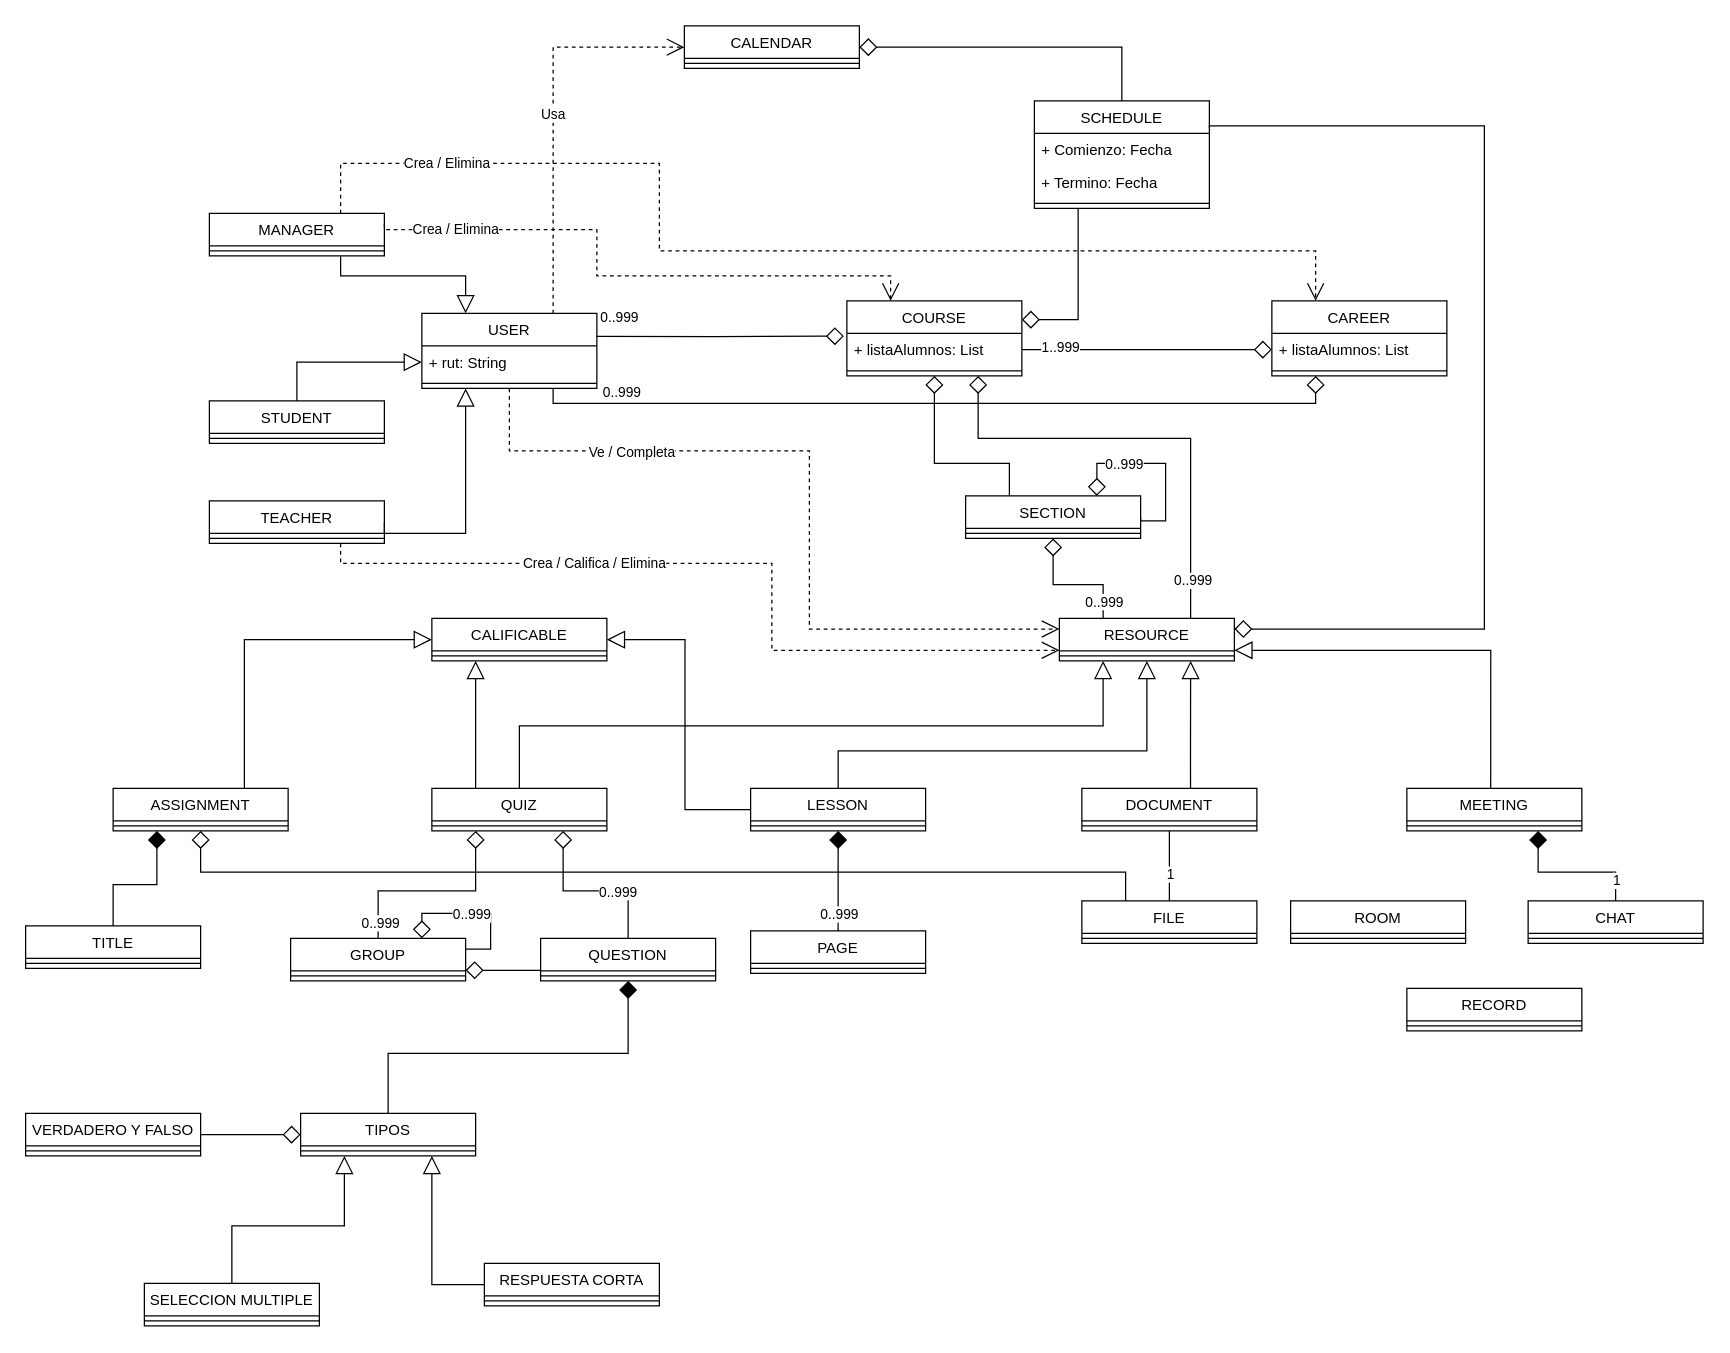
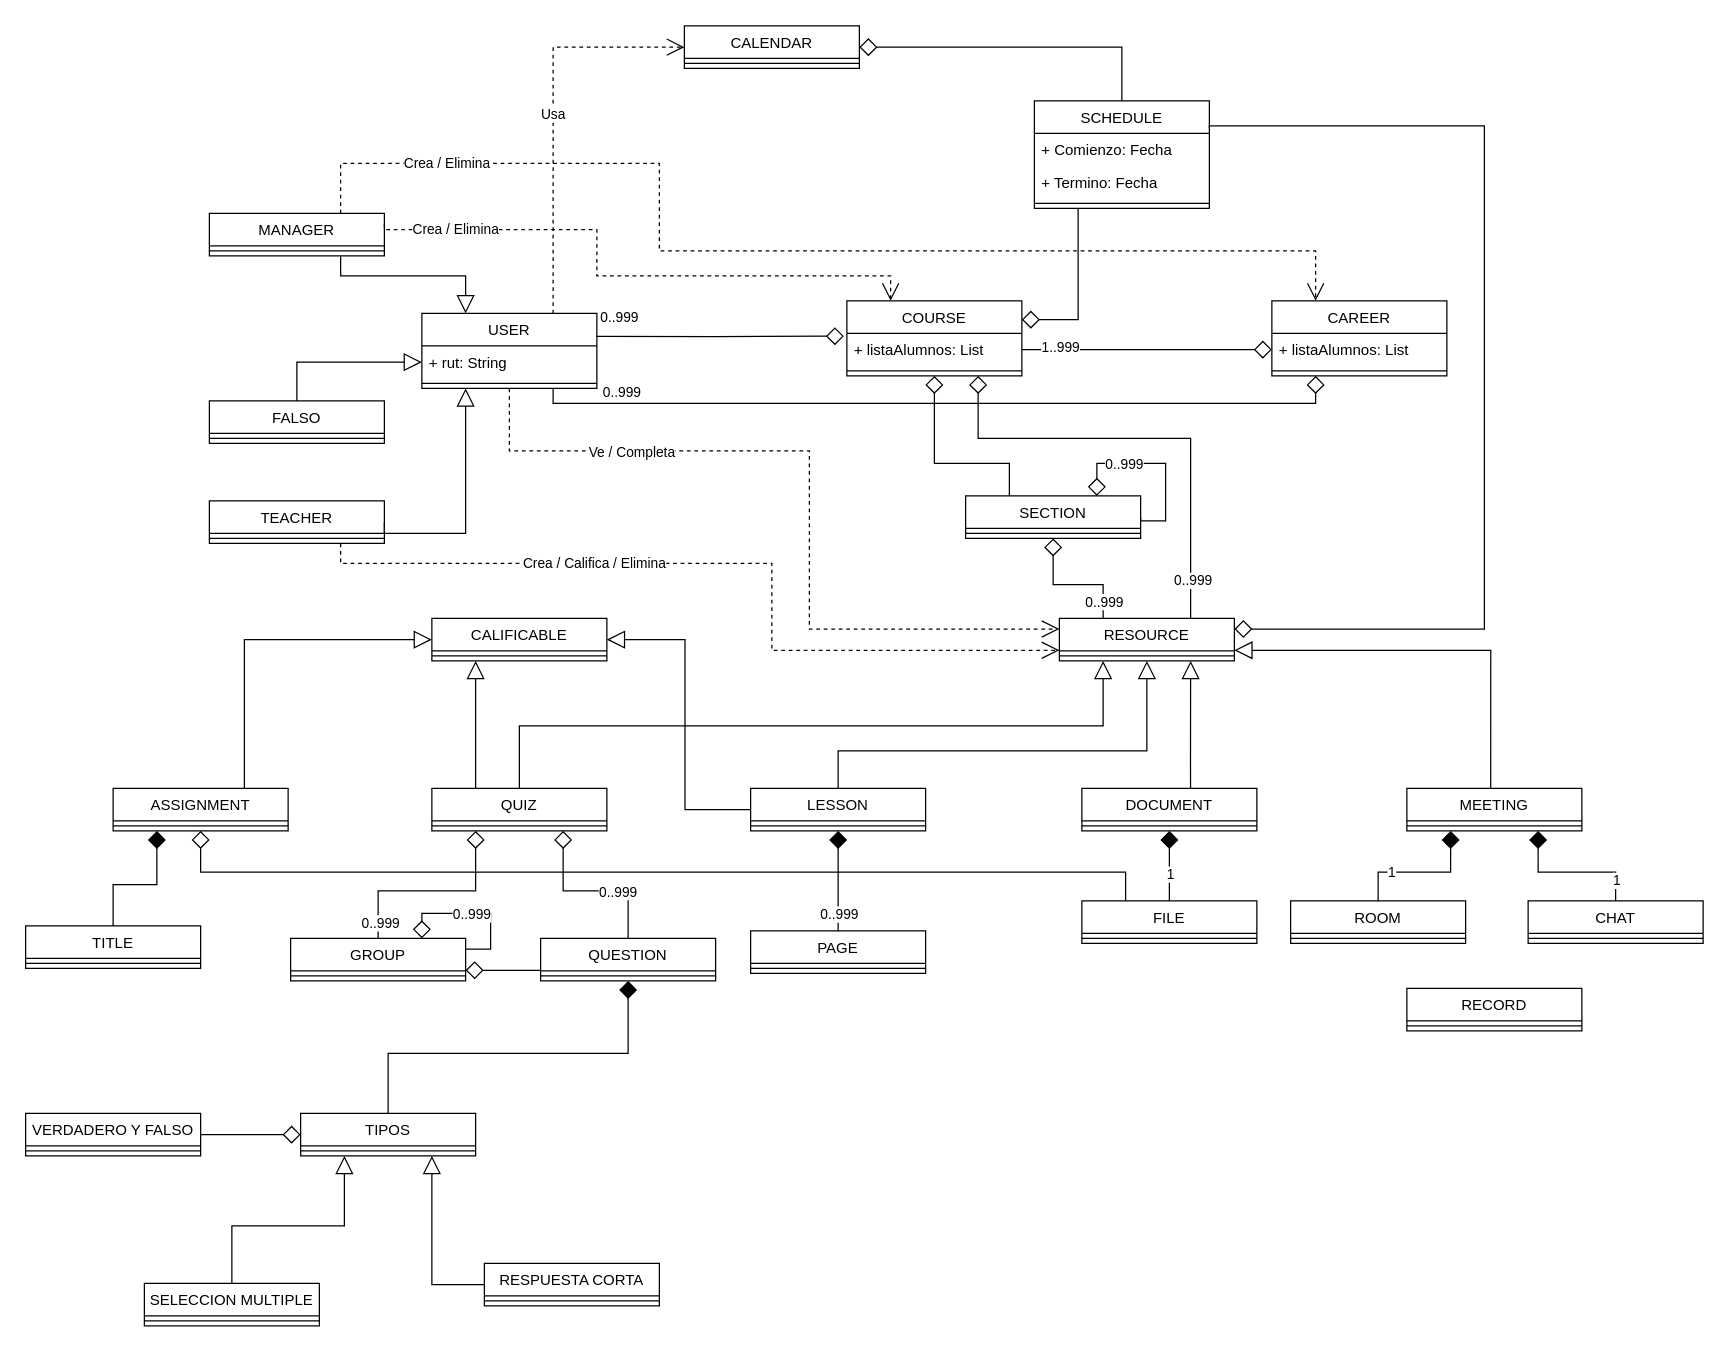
- <mxCell id="3" value="STUDENT" style="swimlane;fontStyle=0;childLayout=stackLayout;horizontal=1;startSize=26;fillColor=none;horizontalStack=0;resizeParent=1;resizeParentMax=0;resizeLast=0;collapsible=1;marginBottom=0;" parent="1" vertex="1"><mxGeometry x="167" y="320" width="140" height="34" as="geometry" /></mxCell>
+ <mxCell id="3" value="FALSO" style="swimlane;fontStyle=0;childLayout=stackLayout;horizontal=1;startSize=26;fillColor=none;horizontalStack=0;resizeParent=1;resizeParentMax=0;resizeLast=0;collapsible=1;marginBottom=0;" parent="1" vertex="1"><mxGeometry x="167" y="320" width="140" height="34" as="geometry" /></mxCell>
- <mxCell id="94" style="edgeStyle=orthogonalEdgeStyle;rounded=0;orthogonalLoop=1;jettySize=auto;html=1;exitX=0.5;exitY=0;exitDx=0;exitDy=0;entryX=0.5;entryY=1;entryDx=0;entryDy=0;endArrow=none;endFill=1;endSize=12;" edge="1" parent="1" source="97" target="46"><mxGeometry relative="1" as="geometry" /></mxCell>
+ <mxCell id="94" style="edgeStyle=orthogonalEdgeStyle;rounded=0;orthogonalLoop=1;jettySize=auto;html=1;exitX=0.5;exitY=0;exitDx=0;exitDy=0;entryX=0.5;entryY=1;entryDx=0;entryDy=0;endArrow=diamond;endFill=1;endSize=12;" edge="1" parent="1" source="97" target="46"><mxGeometry relative="1" as="geometry" /></mxCell>
+ <mxCell id="103" style="edgeStyle=orthogonalEdgeStyle;rounded=0;orthogonalLoop=1;jettySize=auto;html=1;exitX=0.5;exitY=0;exitDx=0;exitDy=0;entryX=0.25;entryY=1;entryDx=0;entryDy=0;endArrow=diamond;endFill=1;endSize=12;" edge="1" parent="1" source="105" target="39"><mxGeometry relative="1" as="geometry" /></mxCell>
+ <mxCell id="104" value="1" style="edgeLabel;html=1;align=center;verticalAlign=middle;resizable=0;points=[];" vertex="1" connectable="0" parent="103"><mxGeometry x="-0.421" y="1" relative="1" as="geometry"><mxPoint as="offset" /></mxGeometry></mxCell>
